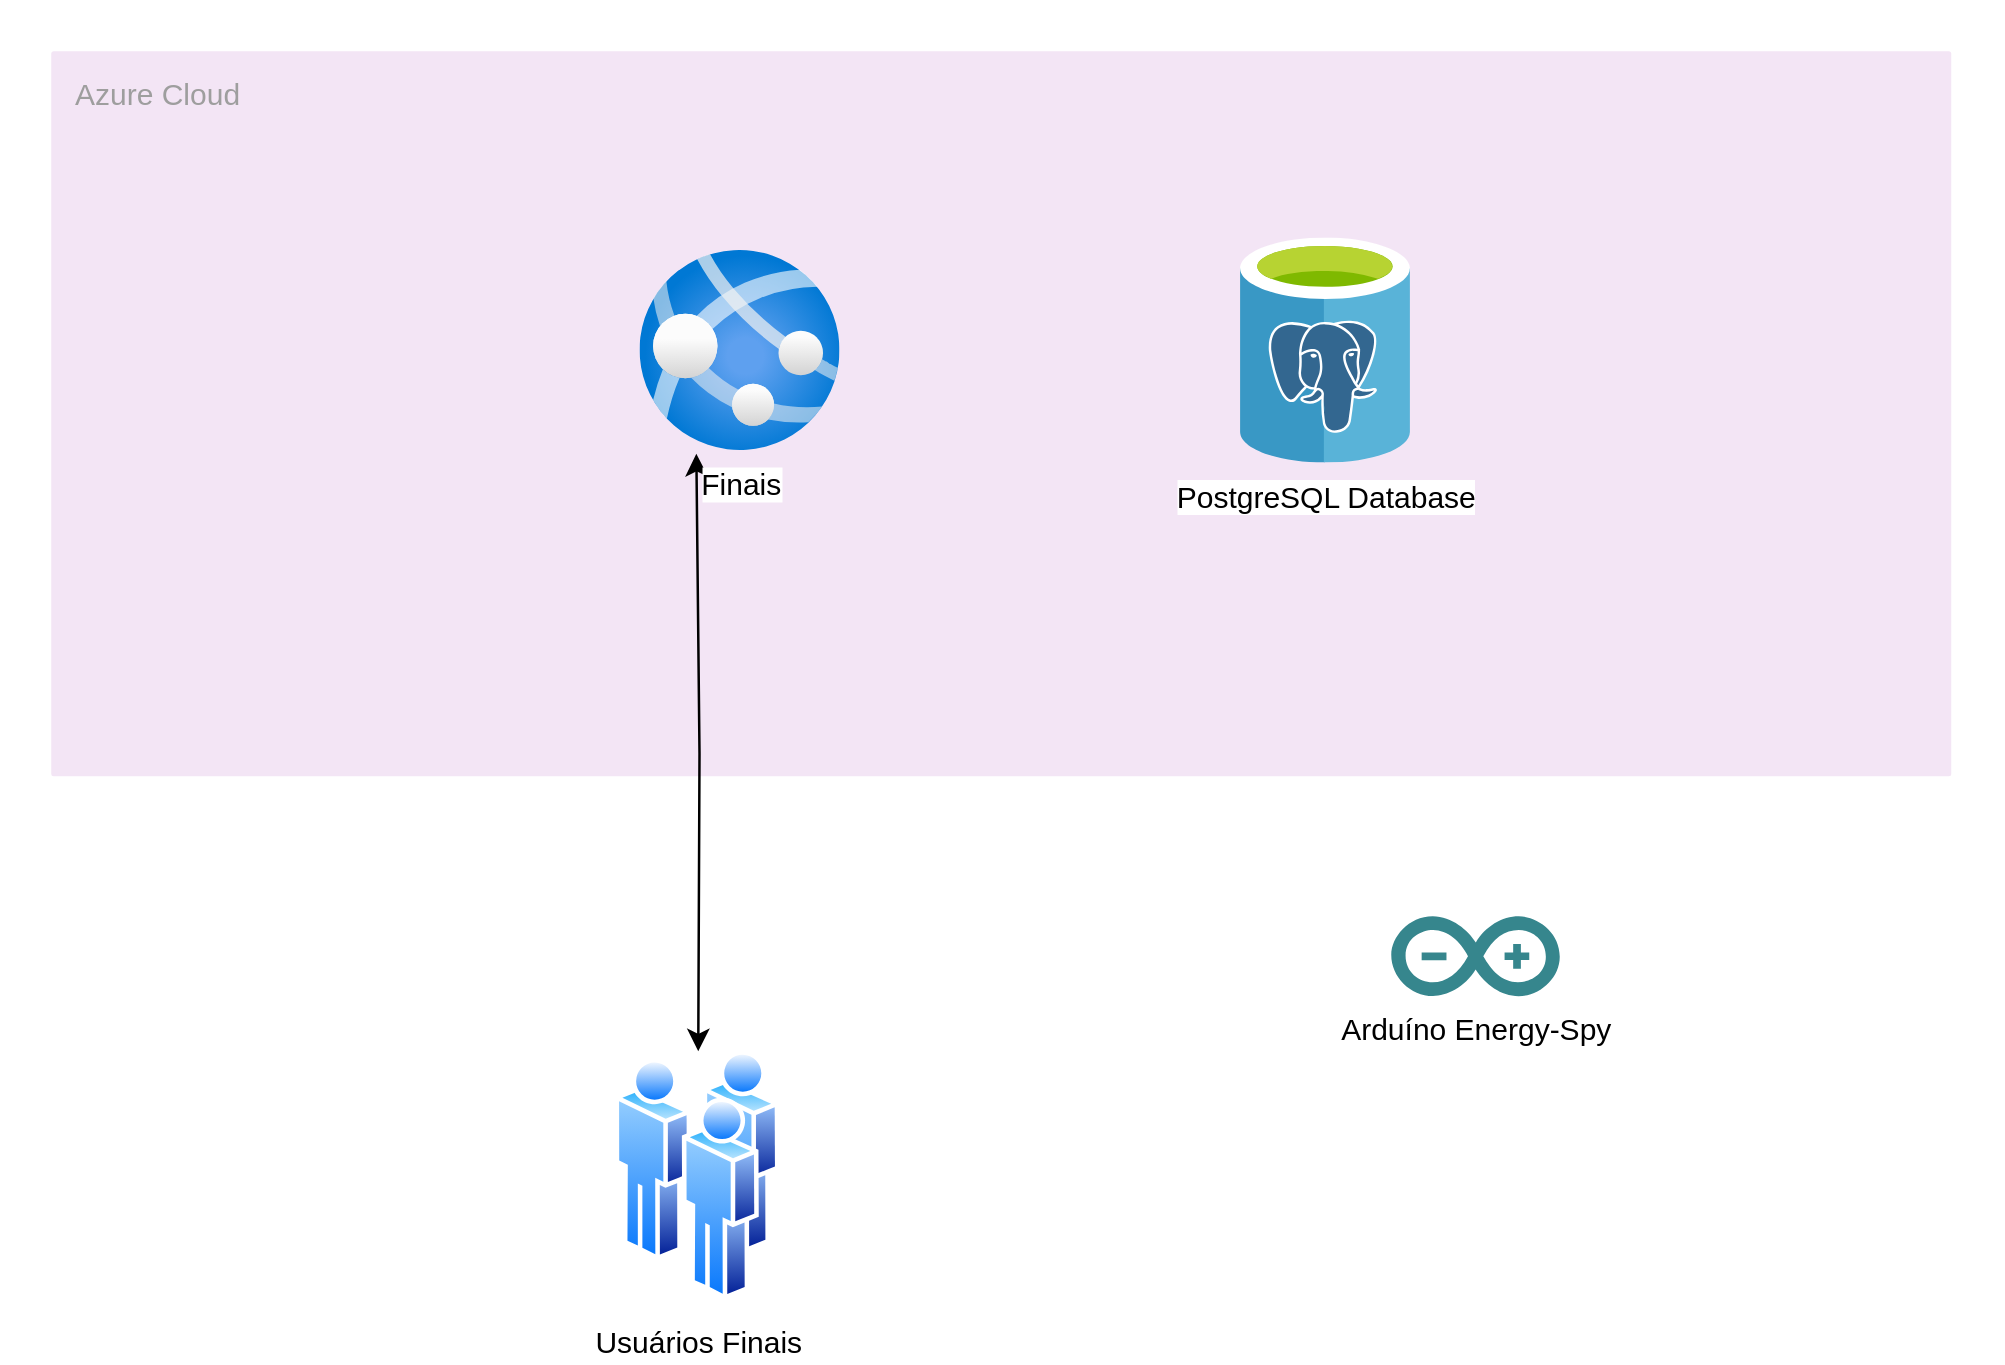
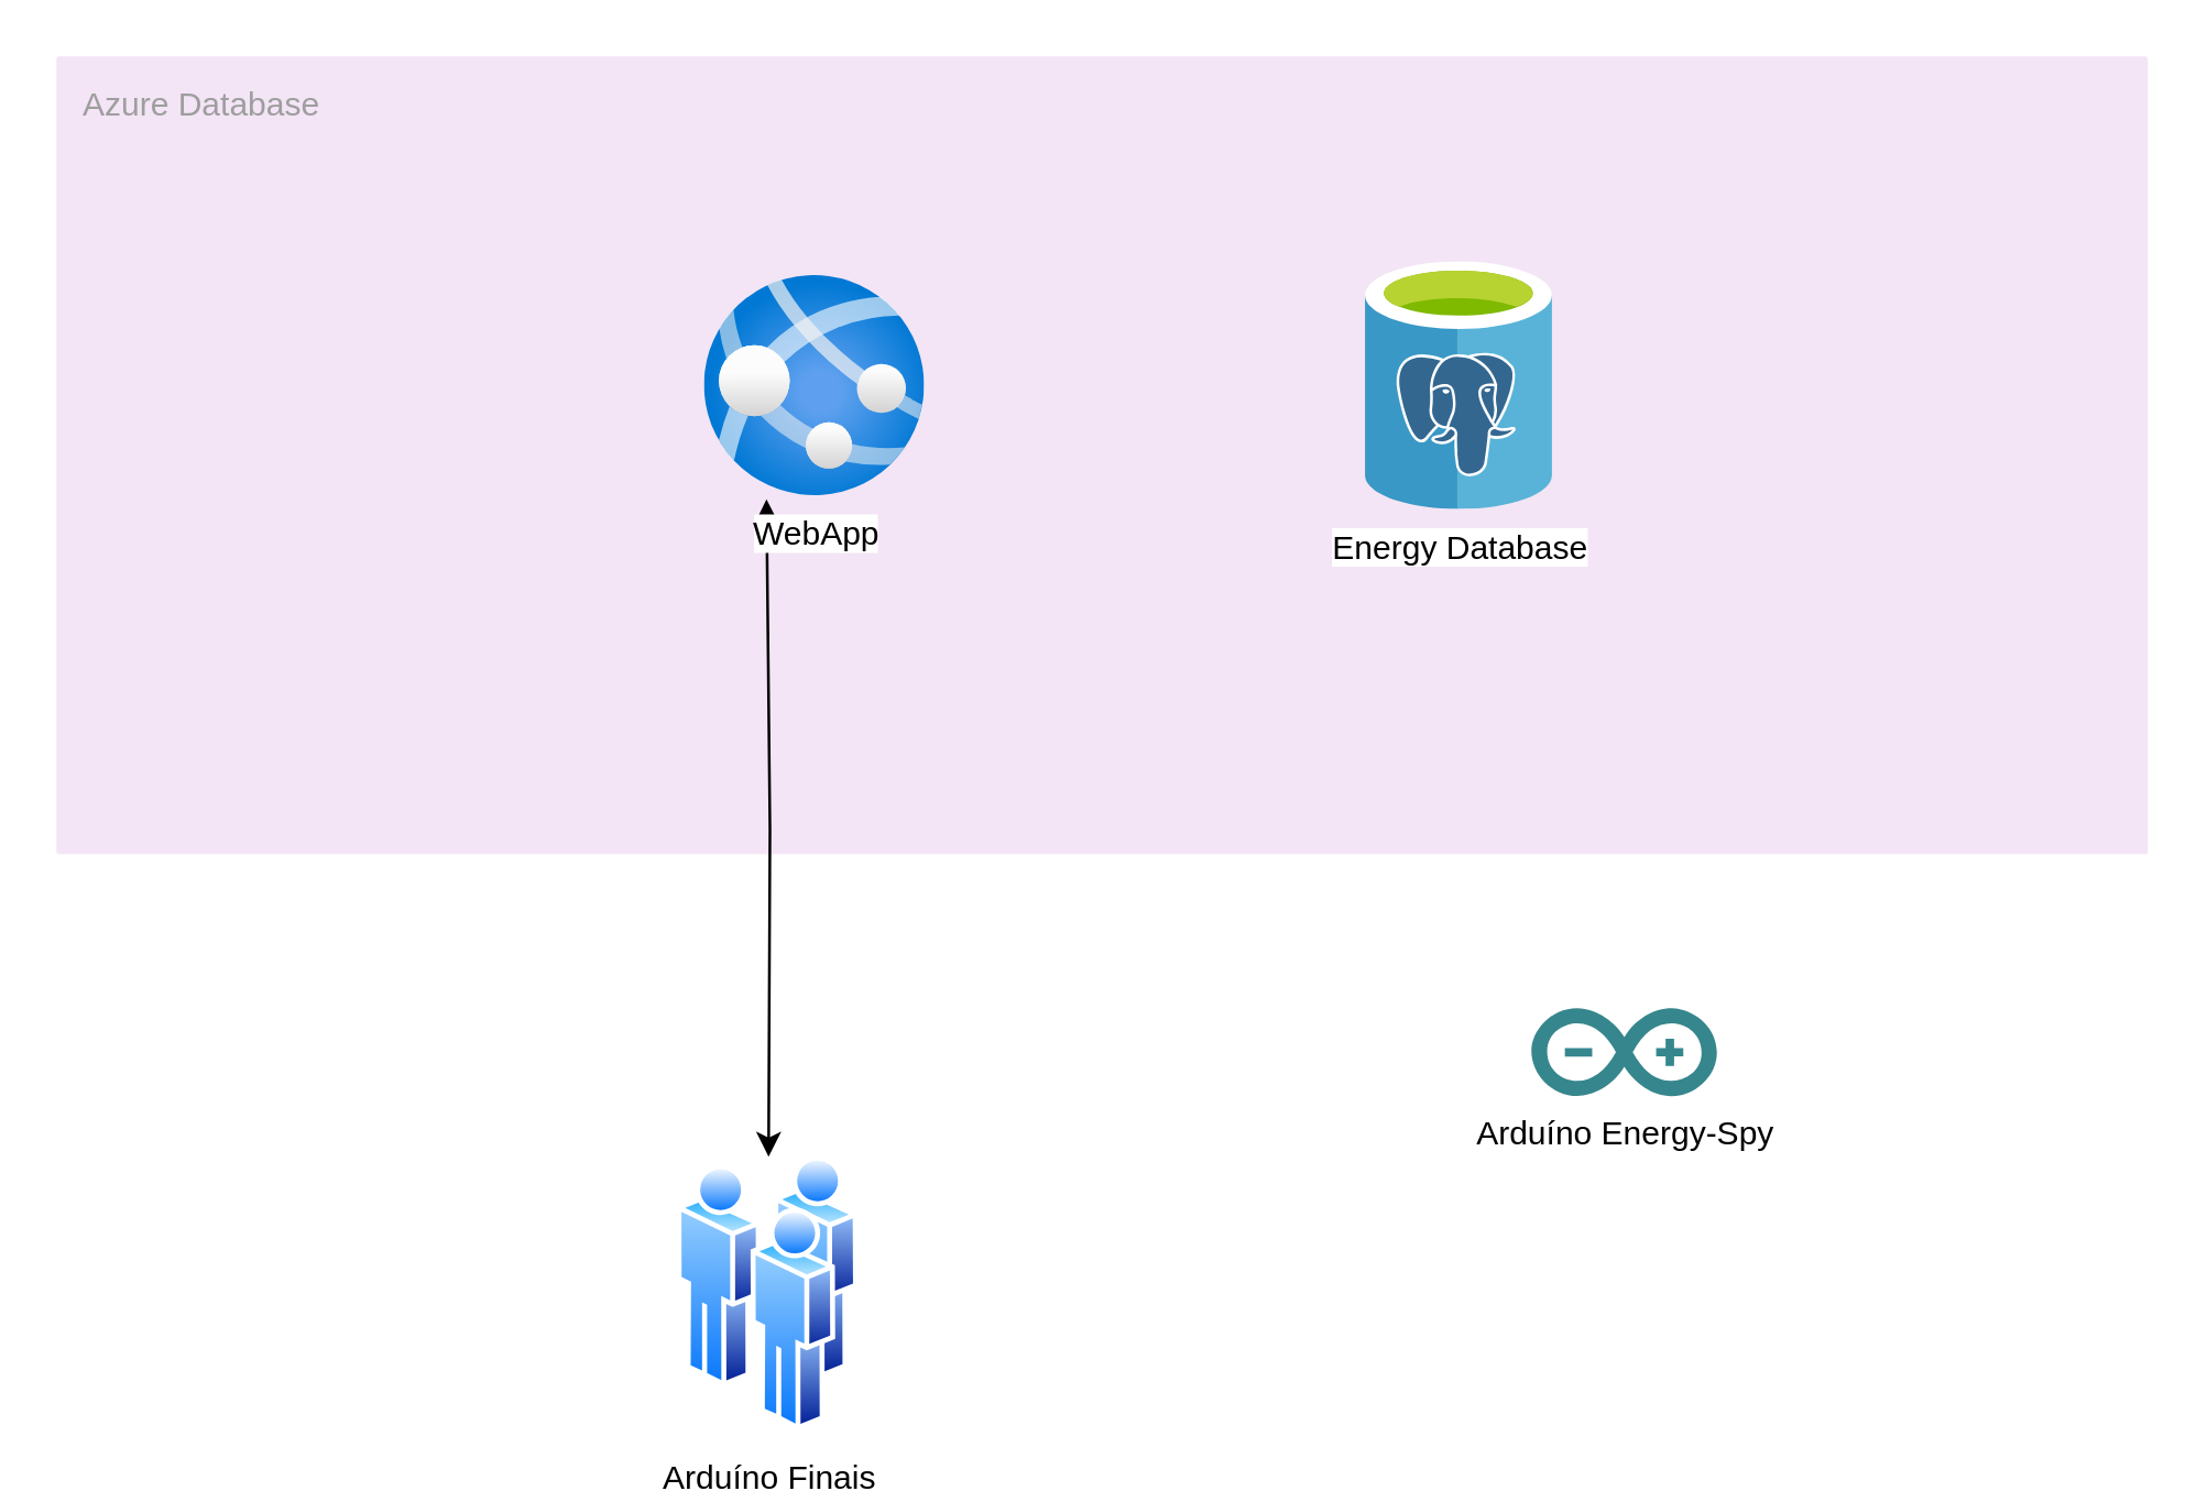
- <mxCell id="2" value="Azure Cloud" style="sketch=0;points=[[0,0,0],[0.25,0,0],[0.5,0,0],[0.75,0,0],[1,0,0],[1,0.25,0],[1,0.5,0],[1,0.75,0],[1,1,0],[0.75,1,0],[0.5,1,0],[0.25,1,0],[0,1,0],[0,0.75,0],[0,0.5,0],[0,0.25,0]];rounded=1;absoluteArcSize=1;arcSize=2;html=1;strokeColor=none;gradientColor=none;shadow=0;dashed=0;fontSize=12;fontColor=#9E9E9E;align=left;verticalAlign=top;spacing=10;spacingTop=-4;whiteSpace=wrap;fillColor=#F3E5F5;" parent="1" vertex="1"><mxGeometry x="20" y="20" width="760" height="290" as="geometry" /></mxCell>
+ <mxCell id="2" value="Azure Database" style="sketch=0;points=[[0,0,0],[0.25,0,0],[0.5,0,0],[0.75,0,0],[1,0,0],[1,0.25,0],[1,0.5,0],[1,0.75,0],[1,1,0],[0.75,1,0],[0.5,1,0],[0.25,1,0],[0,1,0],[0,0.75,0],[0,0.5,0],[0,0.25,0]];rounded=1;absoluteArcSize=1;arcSize=2;html=1;strokeColor=none;gradientColor=none;shadow=0;dashed=0;fontSize=12;fontColor=#9E9E9E;align=left;verticalAlign=top;spacing=10;spacingTop=-4;whiteSpace=wrap;fillColor=#F3E5F5;" parent="1" vertex="1"><mxGeometry x="20" y="20" width="760" height="290" as="geometry" /></mxCell>
- <mxCell id="9" value="Finais" style="image;aspect=fixed;html=1;points=[];align=center;fontSize=12;image=img/lib/azure2/compute/App_Services.svg;" parent="7" vertex="1"><mxGeometry x="20" y="30" width="80" height="80" as="geometry" /></mxCell>
+ <mxCell id="9" value="WebApp" style="image;aspect=fixed;html=1;points=[];align=center;fontSize=12;image=img/lib/azure2/compute/App_Services.svg;" parent="7" vertex="1"><mxGeometry x="20" y="30" width="80" height="80" as="geometry" /></mxCell>
- <mxCell id="3" value="PostgreSQL Database" style="image;sketch=0;aspect=fixed;html=1;points=[];align=center;fontSize=12;image=img/lib/mscae/Azure_Database_for_PostgreSQL_servers.svg;" parent="1" vertex="1"><mxGeometry x="495.8" y="95" width="68.4" height="90" as="geometry" /></mxCell>
+ <mxCell id="3" value="Energy Database" style="image;sketch=0;aspect=fixed;html=1;points=[];align=center;fontSize=12;image=img/lib/mscae/Azure_Database_for_PostgreSQL_servers.svg;" parent="1" vertex="1"><mxGeometry x="495.8" y="95" width="68.4" height="90" as="geometry" /></mxCell>
- <mxCell id="6" value="Usuários Finais" style="image;aspect=fixed;perimeter=ellipsePerimeter;html=1;align=center;shadow=0;dashed=0;spacingTop=3;image=img/lib/active_directory/users.svg;" parent="1" vertex="1"><mxGeometry x="245.8" y="420" width="66" height="100" as="geometry" /></mxCell>
+ <mxCell id="6" value="Arduíno Finais" style="image;aspect=fixed;perimeter=ellipsePerimeter;html=1;align=center;shadow=0;dashed=0;spacingTop=3;image=img/lib/active_directory/users.svg;" parent="1" vertex="1"><mxGeometry x="245.8" y="420" width="66" height="100" as="geometry" /></mxCell>
